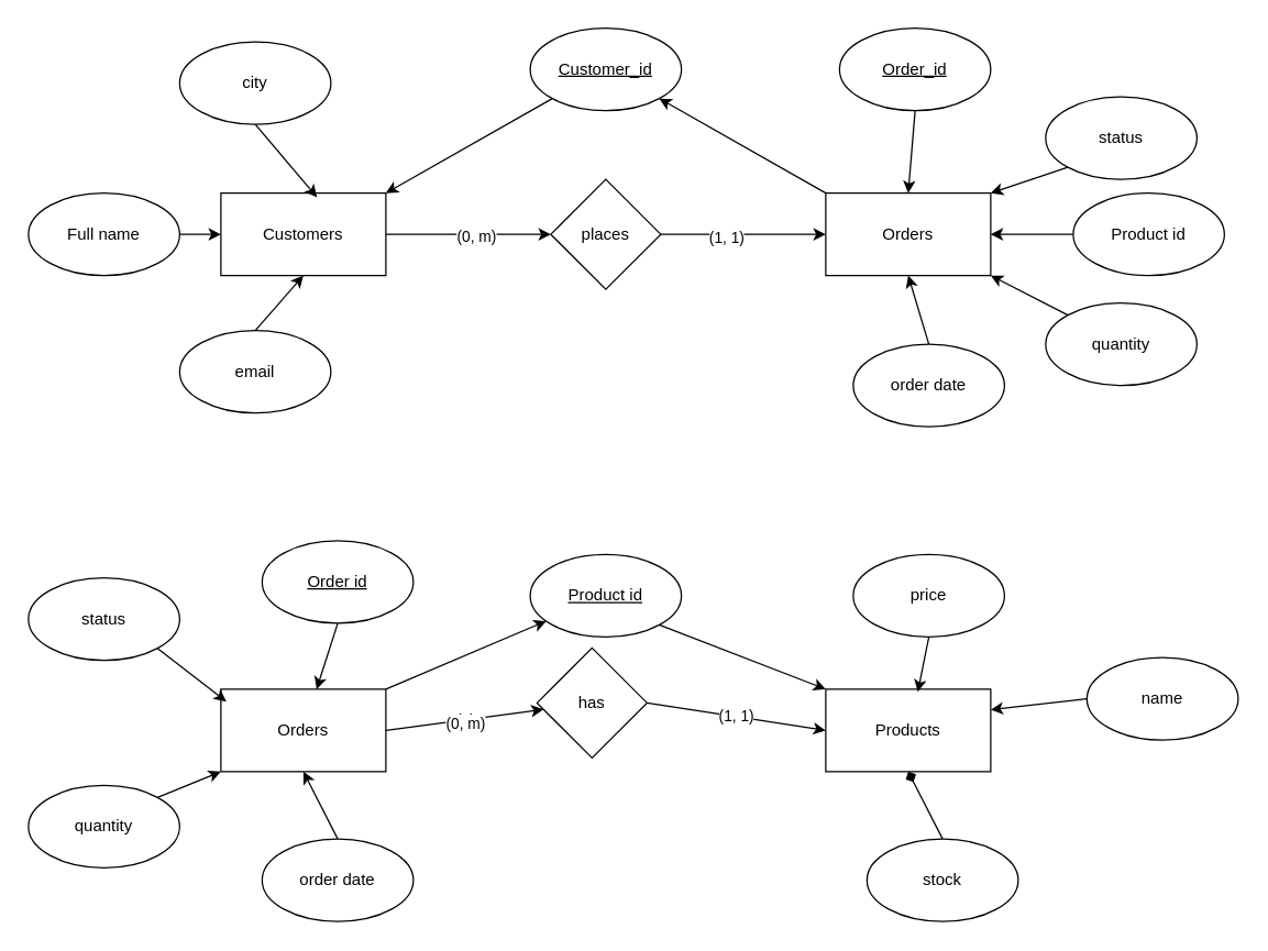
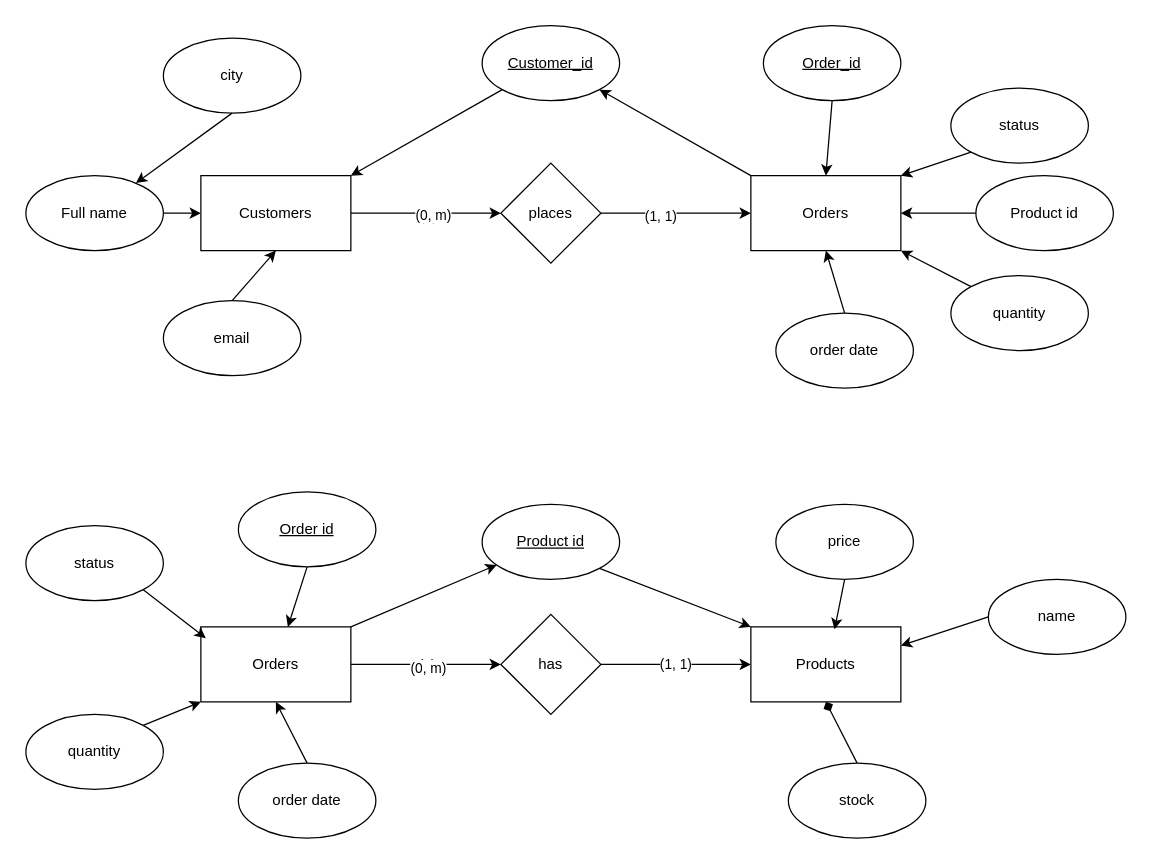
- <mxCell id="50" style="edgeStyle=none;html=1;exitX=0.5;exitY=1;exitDx=0;exitDy=0;entryX=0.583;entryY=0.05;entryDx=0;entryDy=0;entryPerimeter=0;" edge="1" parent="1" source="43" target="5"><mxGeometry relative="1" as="geometry" /></mxCell>
+ <mxCell id="50" style="edgeStyle=none;html=1;exitX=0.5;exitY=1;exitDx=0;exitDy=0;" edge="1" parent="1" source="43" target="40"><mxGeometry relative="1" as="geometry" /></mxCell>
- <mxCell id="28" value="name" style="ellipse;whiteSpace=wrap;html=1;" vertex="1" parent="1"><mxGeometry x="790" y="478" width="110" height="60" as="geometry" /></mxCell>
+ <mxCell id="28" value="name" style="ellipse;whiteSpace=wrap;html=1;" vertex="1" parent="1"><mxGeometry x="790" y="463" width="110" height="60" as="geometry" /></mxCell>
- <mxCell id="17" value="has" style="rhombus;whiteSpace=wrap;html=1;" vertex="1" parent="1"><mxGeometry x="390" y="471" width="80" height="80" as="geometry" /></mxCell>
+ <mxCell id="17" value="has" style="rhombus;whiteSpace=wrap;html=1;" vertex="1" parent="1"><mxGeometry x="400" y="491" width="80" height="80" as="geometry" /></mxCell>
